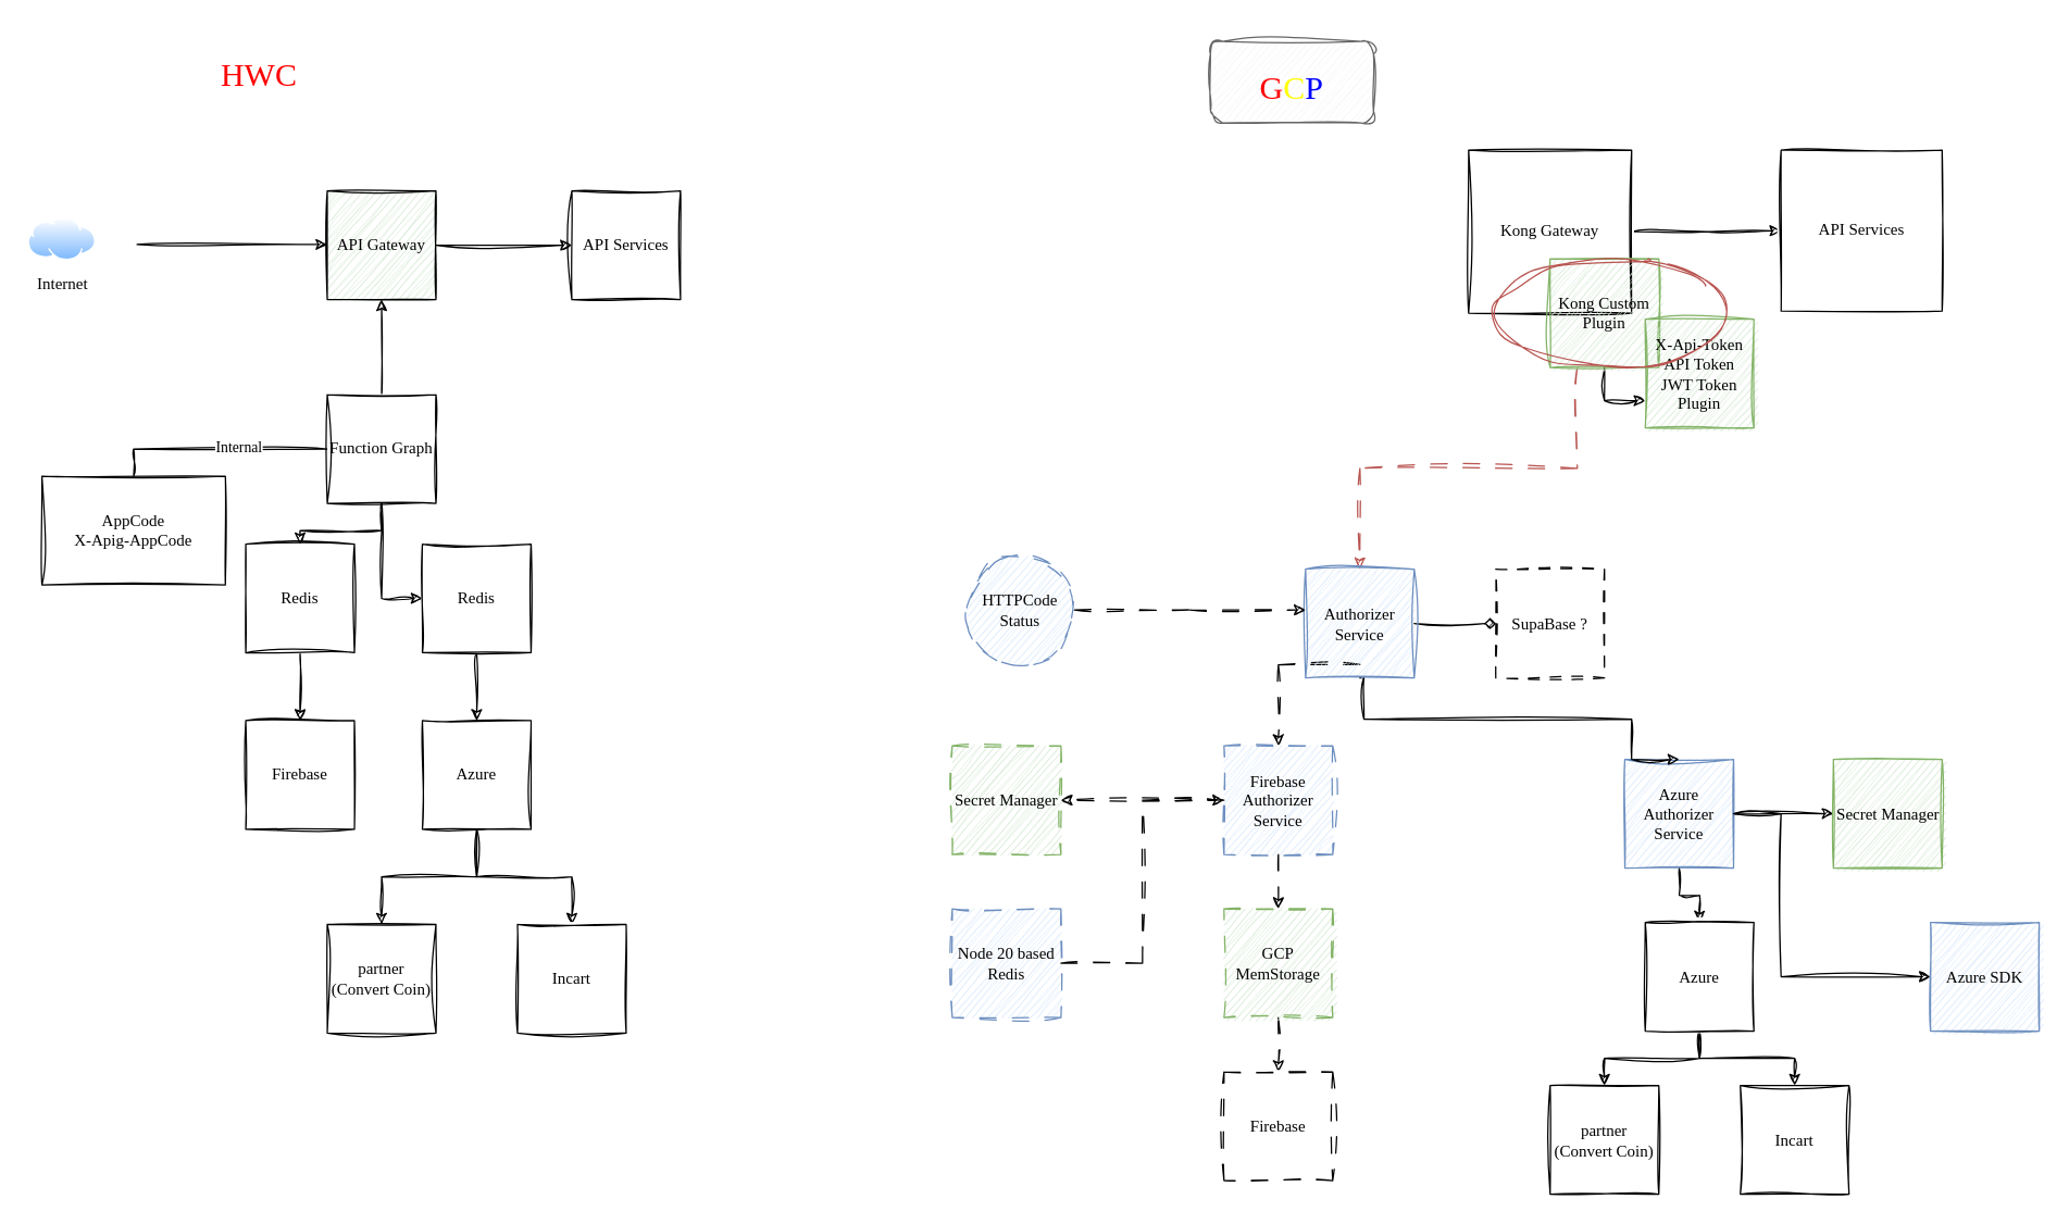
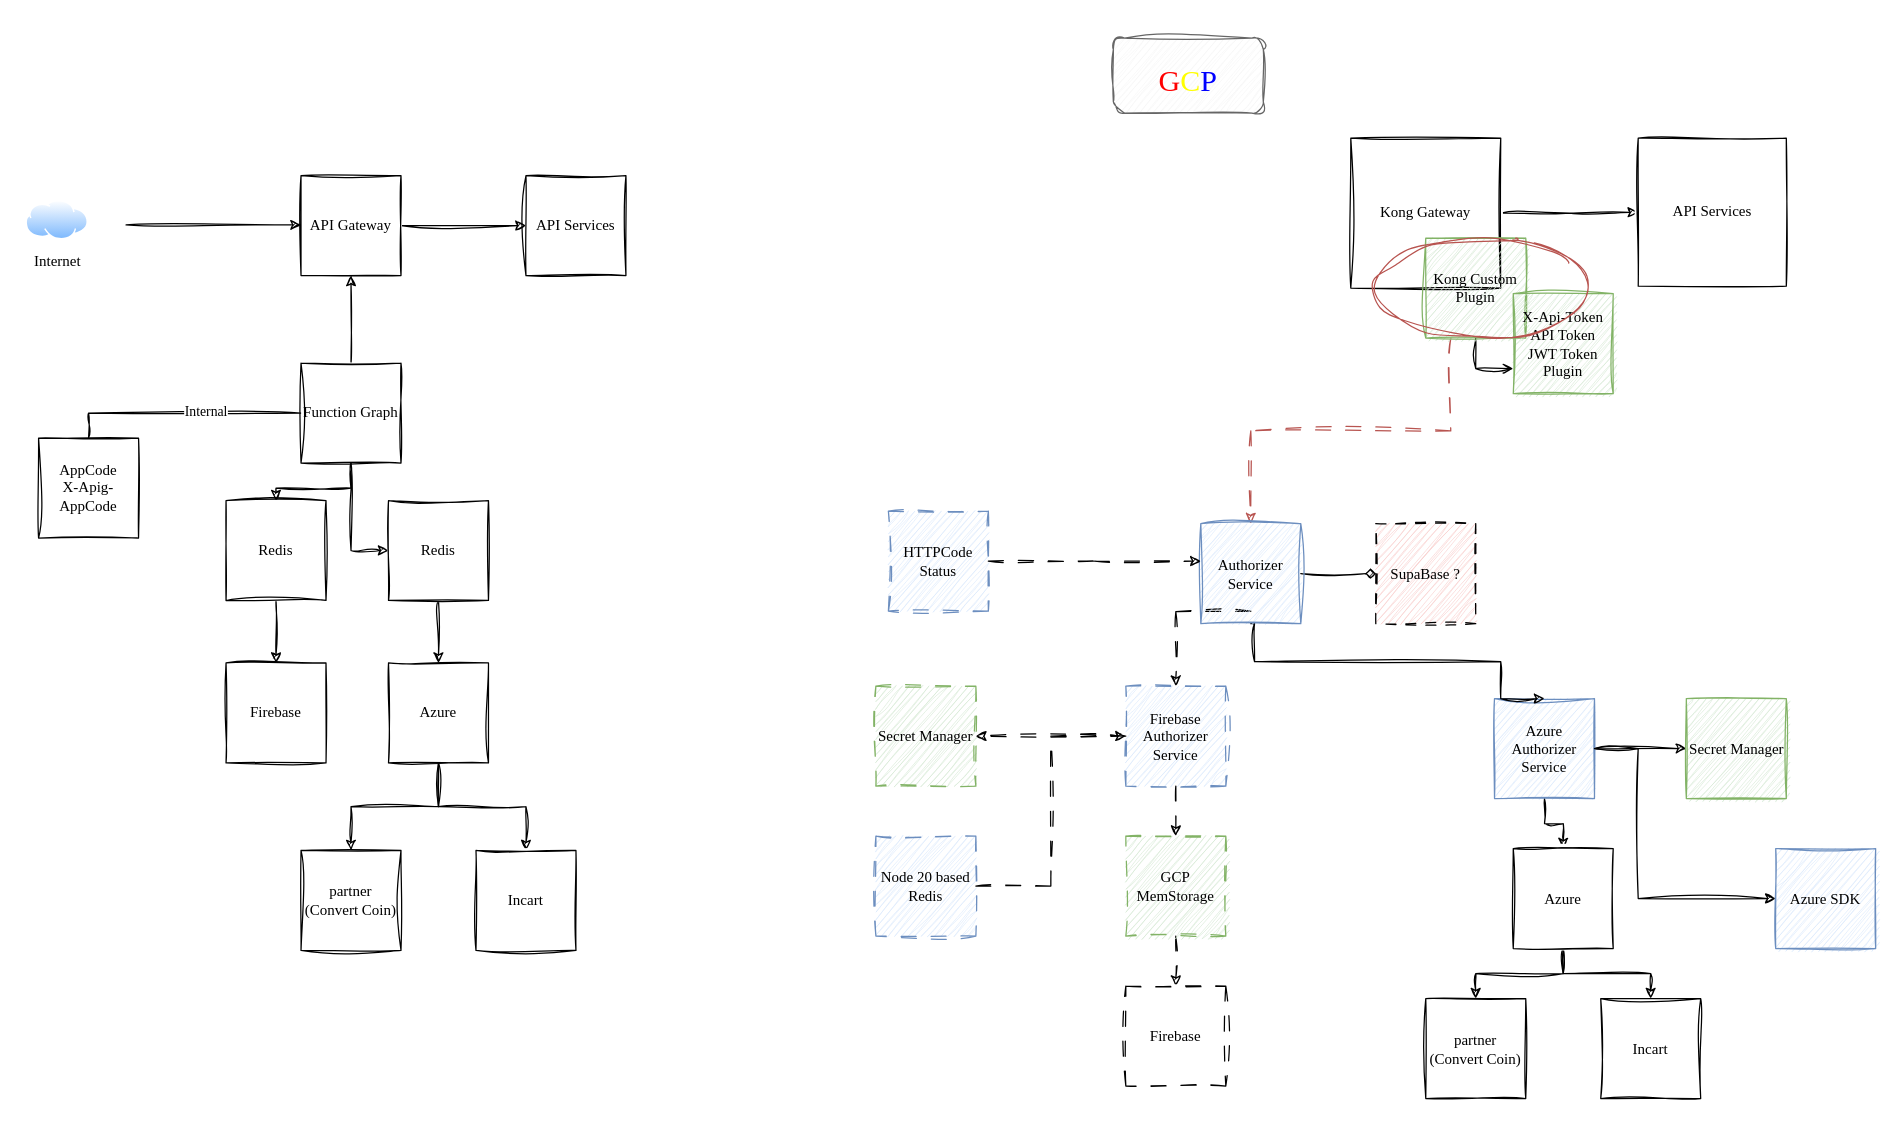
- <mxCell id="7" value="&lt;font color=&quot;#ff0000&quot;&gt;HWC&lt;/font&gt;" style="text;html=1;align=center;verticalAlign=middle;whiteSpace=wrap;rounded=0;fontSize=24;fontFamily=Comic Sans MS;" parent="1" vertex="1"><mxGeometry x="130" y="20" width="120" height="70" as="geometry" /></mxCell>
- <mxCell id="4" value="API Gateway" style="whiteSpace=wrap;html=1;aspect=fixed;sketch=1;curveFitting=1;jiggle=2;fontFamily=Comic Sans MS;fillColor=#d5e8d4;" parent="1" vertex="1"><mxGeometry x="240" y="140" width="80" height="80" as="geometry" /></mxCell>
+ <mxCell id="4" value="API Gateway" style="whiteSpace=wrap;html=1;aspect=fixed;sketch=1;curveFitting=1;jiggle=2;fontFamily=Comic Sans MS;" parent="1" vertex="1"><mxGeometry x="240" y="140" width="80" height="80" as="geometry" /></mxCell>
- <mxCell id="25" style="edgeStyle=orthogonalEdgeStyle;rounded=0;sketch=1;hachureGap=4;jiggle=2;curveFitting=1;orthogonalLoop=1;jettySize=auto;html=1;entryX=0;entryY=0.75;entryDx=0;entryDy=0;fontFamily=Comic Sans MS;" parent="1" source="27" target="43" edge="1"><mxGeometry relative="1" as="geometry" /></mxCell>
+ <mxCell id="25" style="edgeStyle=orthogonalEdgeStyle;rounded=0;sketch=1;hachureGap=4;jiggle=2;curveFitting=1;orthogonalLoop=1;jettySize=auto;html=1;entryX=0;entryY=0.75;entryDx=0;entryDy=0;fontFamily=Comic Sans MS;endArrow=open;" parent="1" source="27" target="43" edge="1"><mxGeometry relative="1" as="geometry" /></mxCell>
- <mxCell id="42" value="AppCode&lt;br&gt;X-Apig-AppCode" style="whiteSpace=wrap;html=1;aspect=fixed;sketch=1;curveFitting=1;jiggle=2;fontFamily=Comic Sans MS;" parent="1" vertex="1"><mxGeometry x="30" y="350" width="135" height="80" as="geometry" /></mxCell>
+ <mxCell id="42" value="AppCode&lt;br&gt;X-Apig-AppCode" style="whiteSpace=wrap;html=1;aspect=fixed;sketch=1;curveFitting=1;jiggle=2;fontFamily=Comic Sans MS;" parent="1" vertex="1"><mxGeometry x="30" y="350" width="80" height="80" as="geometry" /></mxCell>
- <mxCell id="60" value="HTTPCode Status" style="ellipse;whiteSpace=wrap;html=1;aspect=fixed;fillColor=#dae8fc;sketch=1;curveFitting=1;jiggle=2;strokeColor=#6c8ebf;fontFamily=Comic Sans MS;dashed=1;dashPattern=12 12;" parent="1" vertex="1"><mxGeometry x="710" y="408.5" width="80" height="80" as="geometry" /></mxCell>
+ <mxCell id="60" value="HTTPCode Status" style="whiteSpace=wrap;html=1;aspect=fixed;fillColor=#dae8fc;sketch=1;curveFitting=1;jiggle=2;strokeColor=#6c8ebf;fontFamily=Comic Sans MS;dashed=1;dashPattern=12 12;" parent="1" vertex="1"><mxGeometry x="710" y="408.5" width="80" height="80" as="geometry" /></mxCell>
- <mxCell id="55" value="SupaBase ?" style="whiteSpace=wrap;html=1;aspect=fixed;sketch=1;curveFitting=1;jiggle=2;fontFamily=Comic Sans MS;dashed=1;dashPattern=8 8;" parent="1" vertex="1"><mxGeometry x="1100" y="418.5" width="80" height="80" as="geometry" /></mxCell>
+ <mxCell id="55" value="SupaBase ?" style="whiteSpace=wrap;html=1;aspect=fixed;sketch=1;curveFitting=1;jiggle=2;fontFamily=Comic Sans MS;dashed=1;dashPattern=8 8;fillColor=#f8cecc;" parent="1" vertex="1"><mxGeometry x="1100" y="418.5" width="80" height="80" as="geometry" /></mxCell>
